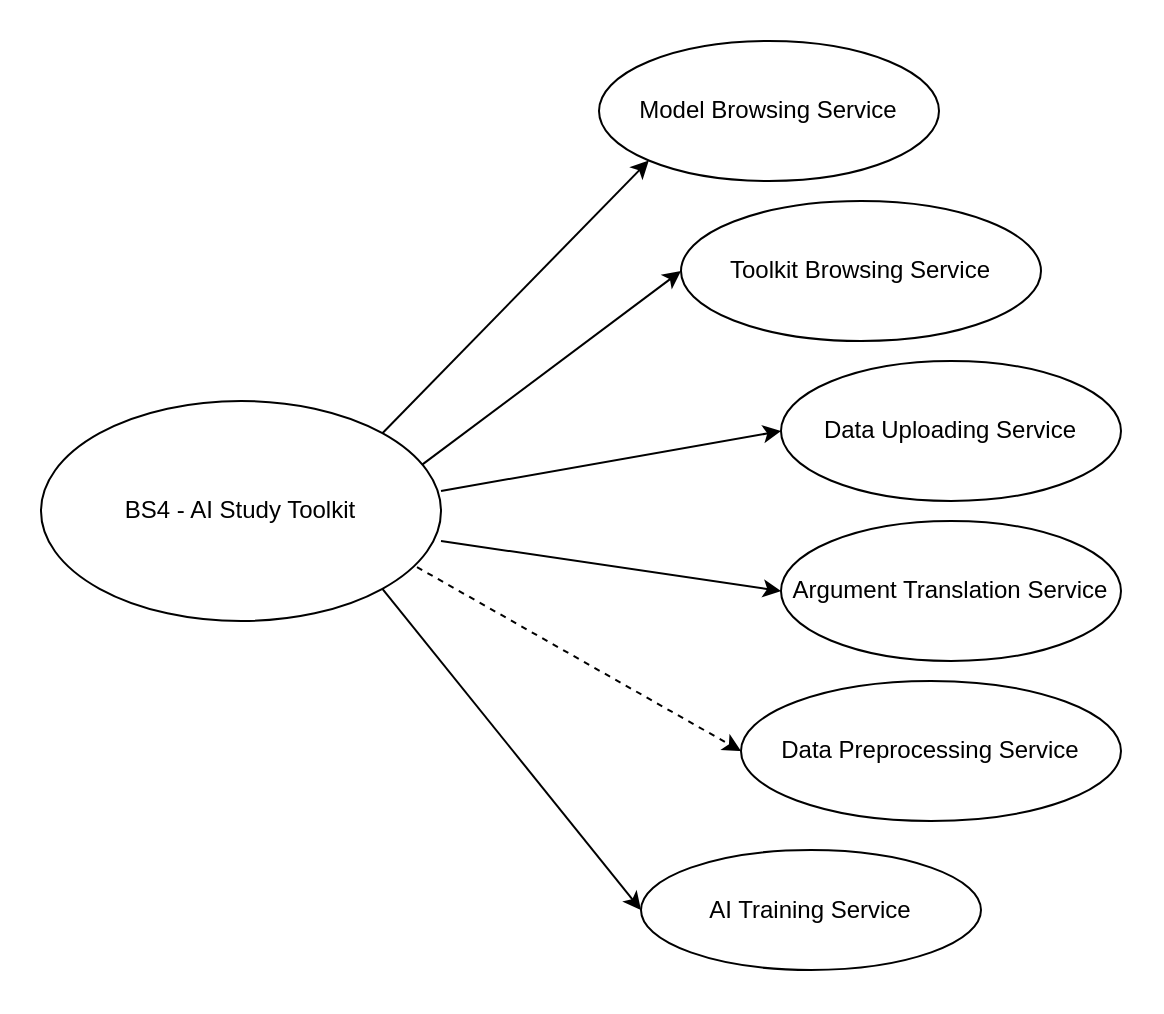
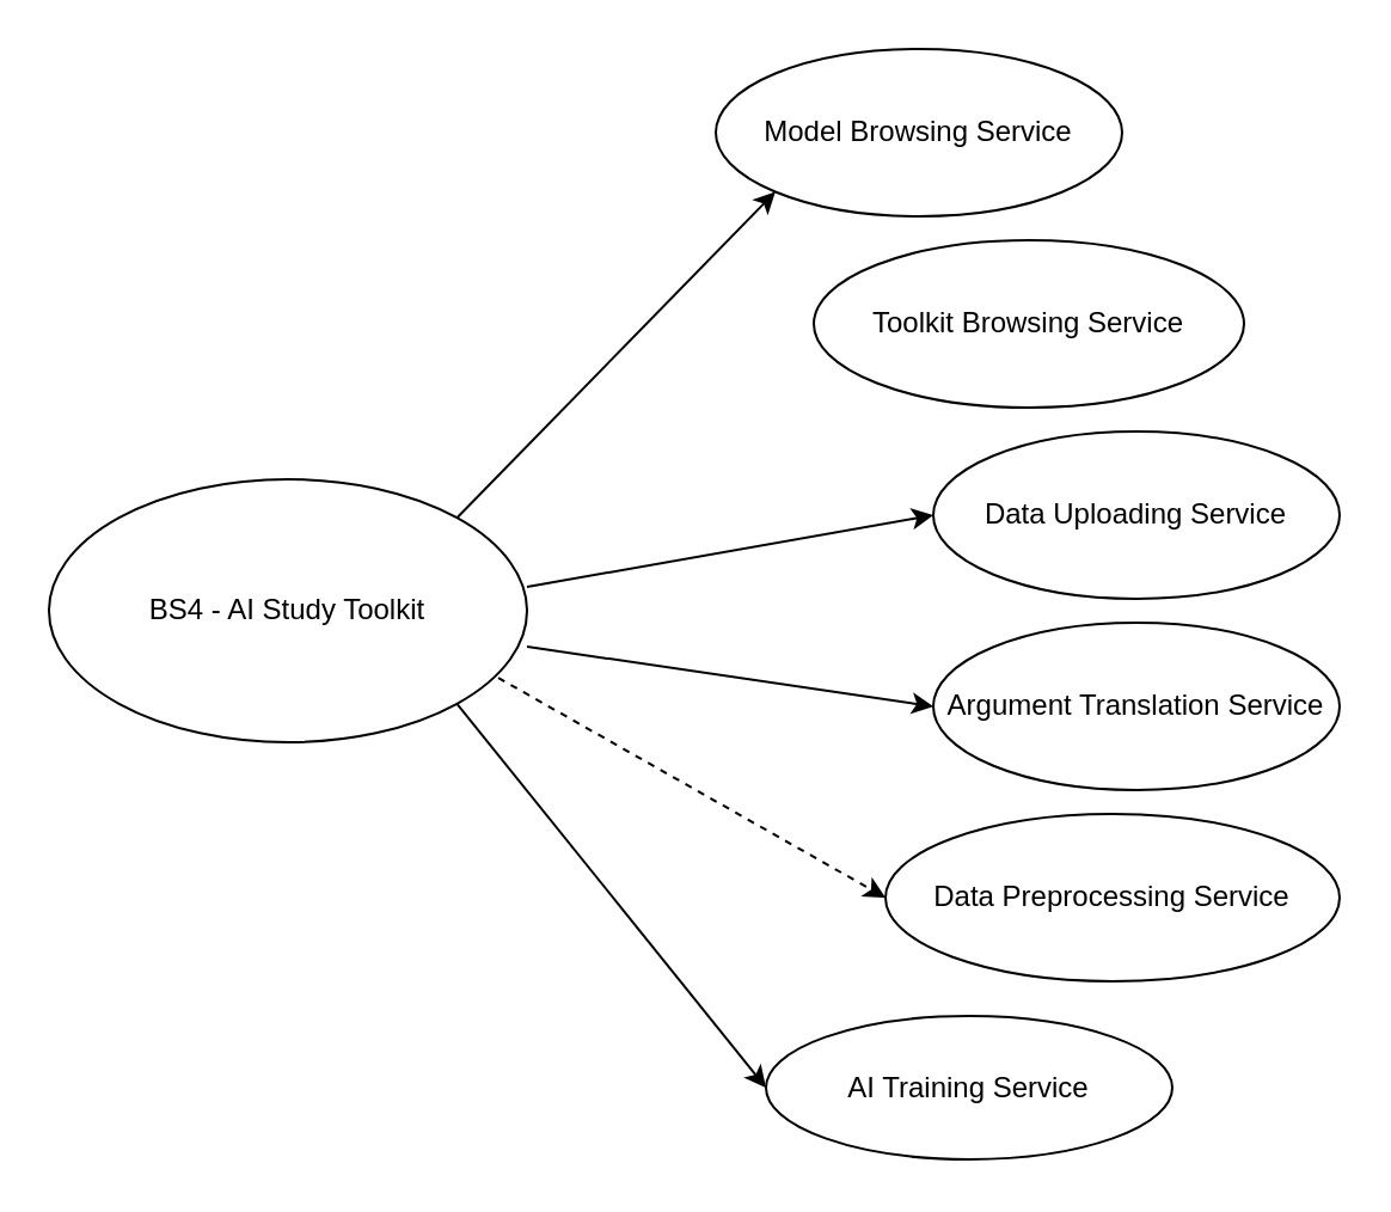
- <mxCell id="6" value="" style="endArrow=classic;html=1;rounded=0;entryX=0;entryY=0.5;entryDx=0;entryDy=0;exitX=0.953;exitY=0.289;exitDx=0;exitDy=0;exitPerimeter=0;" edge="1" parent="1" source="2" target="5"><mxGeometry width="50" height="50" relative="1" as="geometry"><mxPoint x="220" y="240" as="sourcePoint" /><mxPoint x="270" y="190" as="targetPoint" /></mxGeometry></mxCell>
